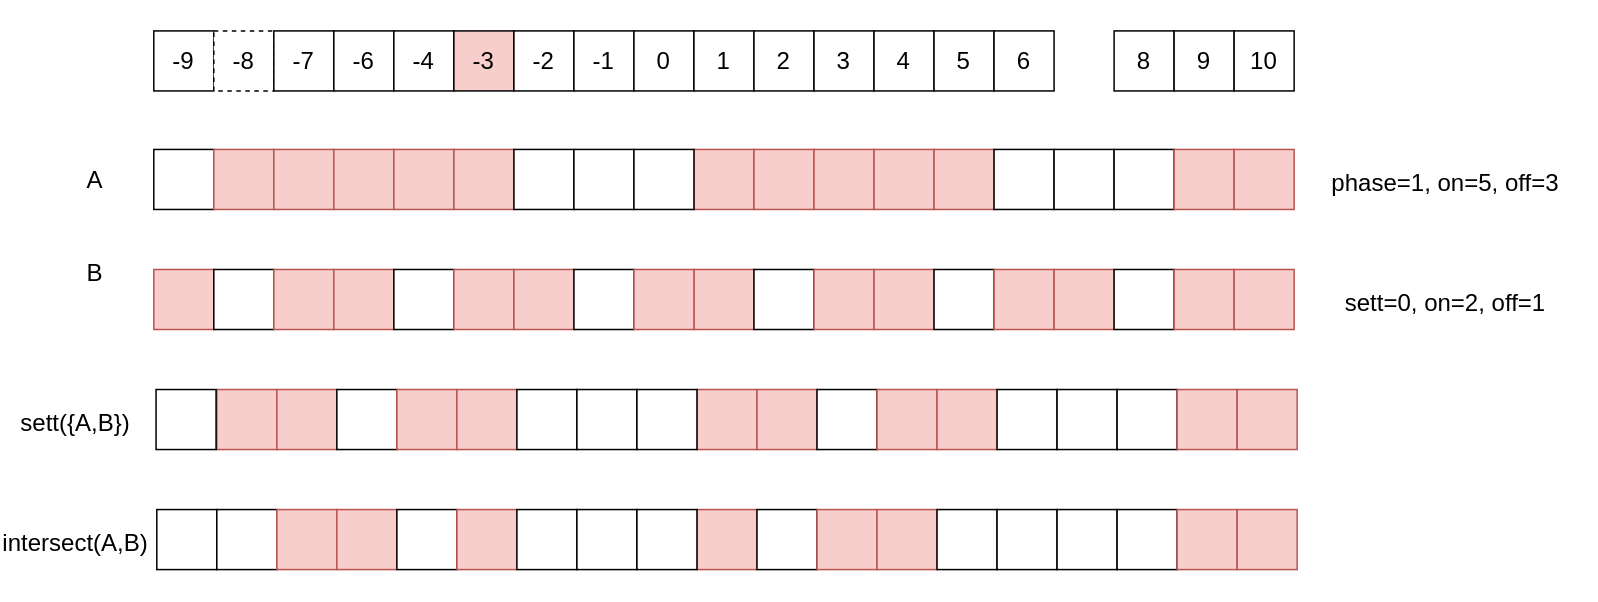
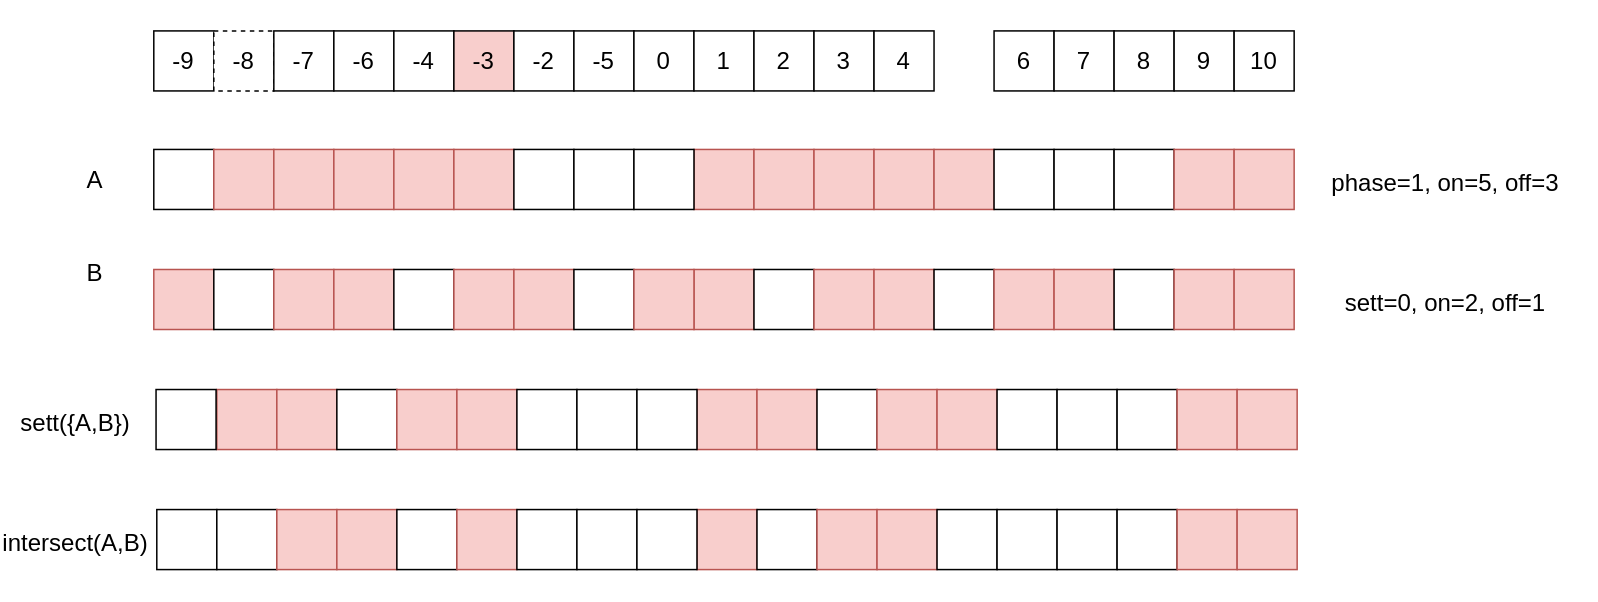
- <mxCell id="9" value="-1" style="whiteSpace=wrap;html=1;aspect=fixed;fontSize=16;" vertex="1" parent="1"><mxGeometry x="382" y="20" width="40" height="40" as="geometry" /></mxCell>
+ <mxCell id="9" value="-5" style="whiteSpace=wrap;html=1;aspect=fixed;fontSize=16;" vertex="1" parent="1"><mxGeometry x="382" y="20" width="40" height="40" as="geometry" /></mxCell>
- <mxCell id="15" value="5" style="whiteSpace=wrap;html=1;aspect=fixed;fontSize=16;" vertex="1" parent="1"><mxGeometry x="622" y="20" width="40" height="40" as="geometry" /></mxCell>
+ <mxCell id="17" value="7" style="whiteSpace=wrap;html=1;aspect=fixed;fontSize=16;" vertex="1" parent="1"><mxGeometry x="702" y="20" width="40" height="40" as="geometry" /></mxCell>
